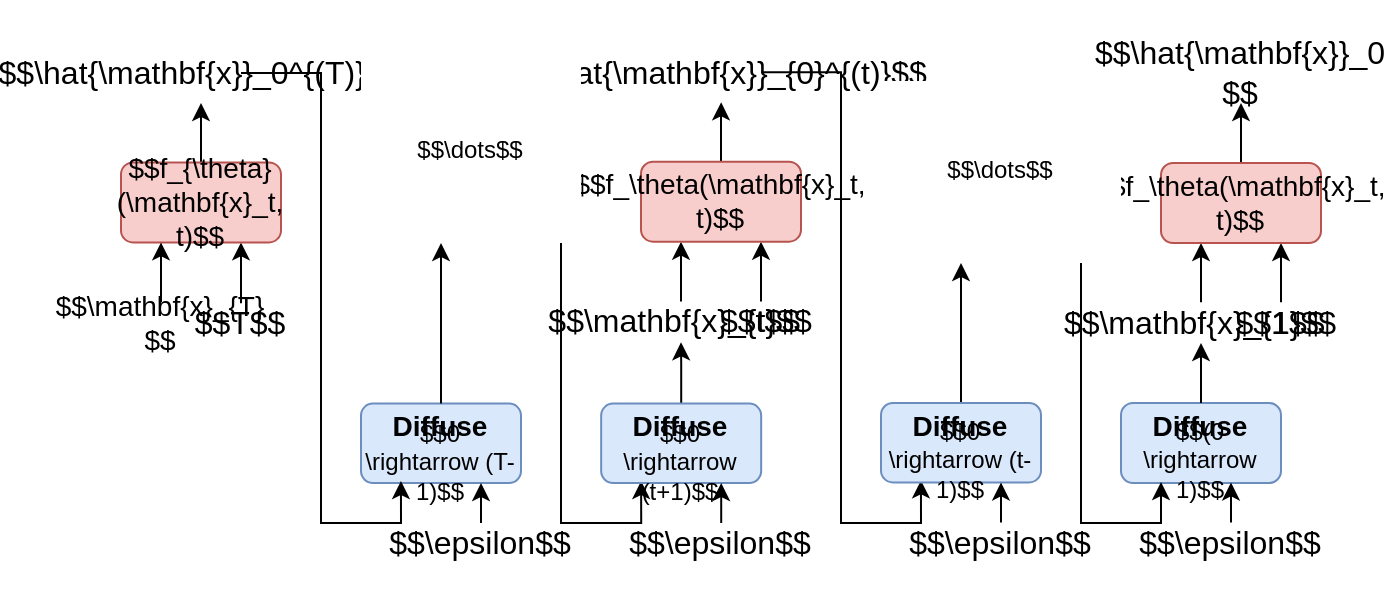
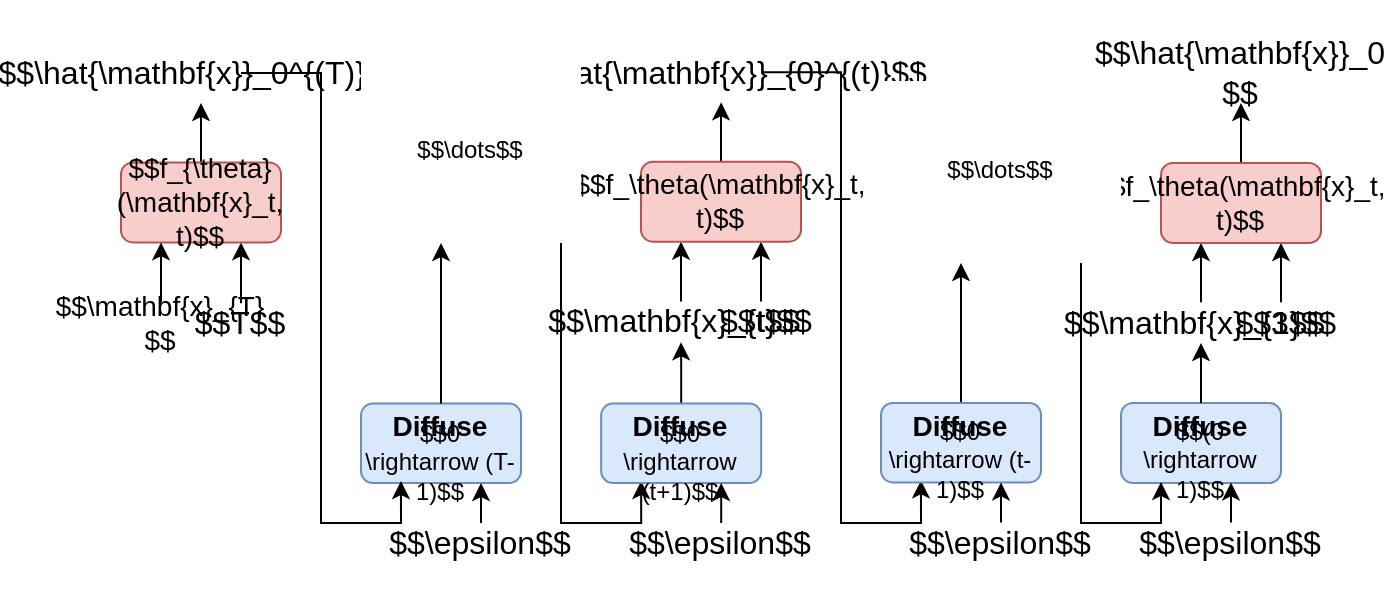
- <mxCell id="13" value="$$1$$" style="text;html=1;align=center;verticalAlign=middle;whiteSpace=wrap;rounded=0;fontSize=16;" parent="1" vertex="1"><mxGeometry x="580" y="150.64" width="40" height="20" as="geometry" /></mxCell>
+ <mxCell id="13" value="$$3$$" style="text;html=1;align=center;verticalAlign=middle;whiteSpace=wrap;rounded=0;fontSize=16;" parent="1" vertex="1"><mxGeometry x="580" y="150.64" width="40" height="20" as="geometry" /></mxCell>
